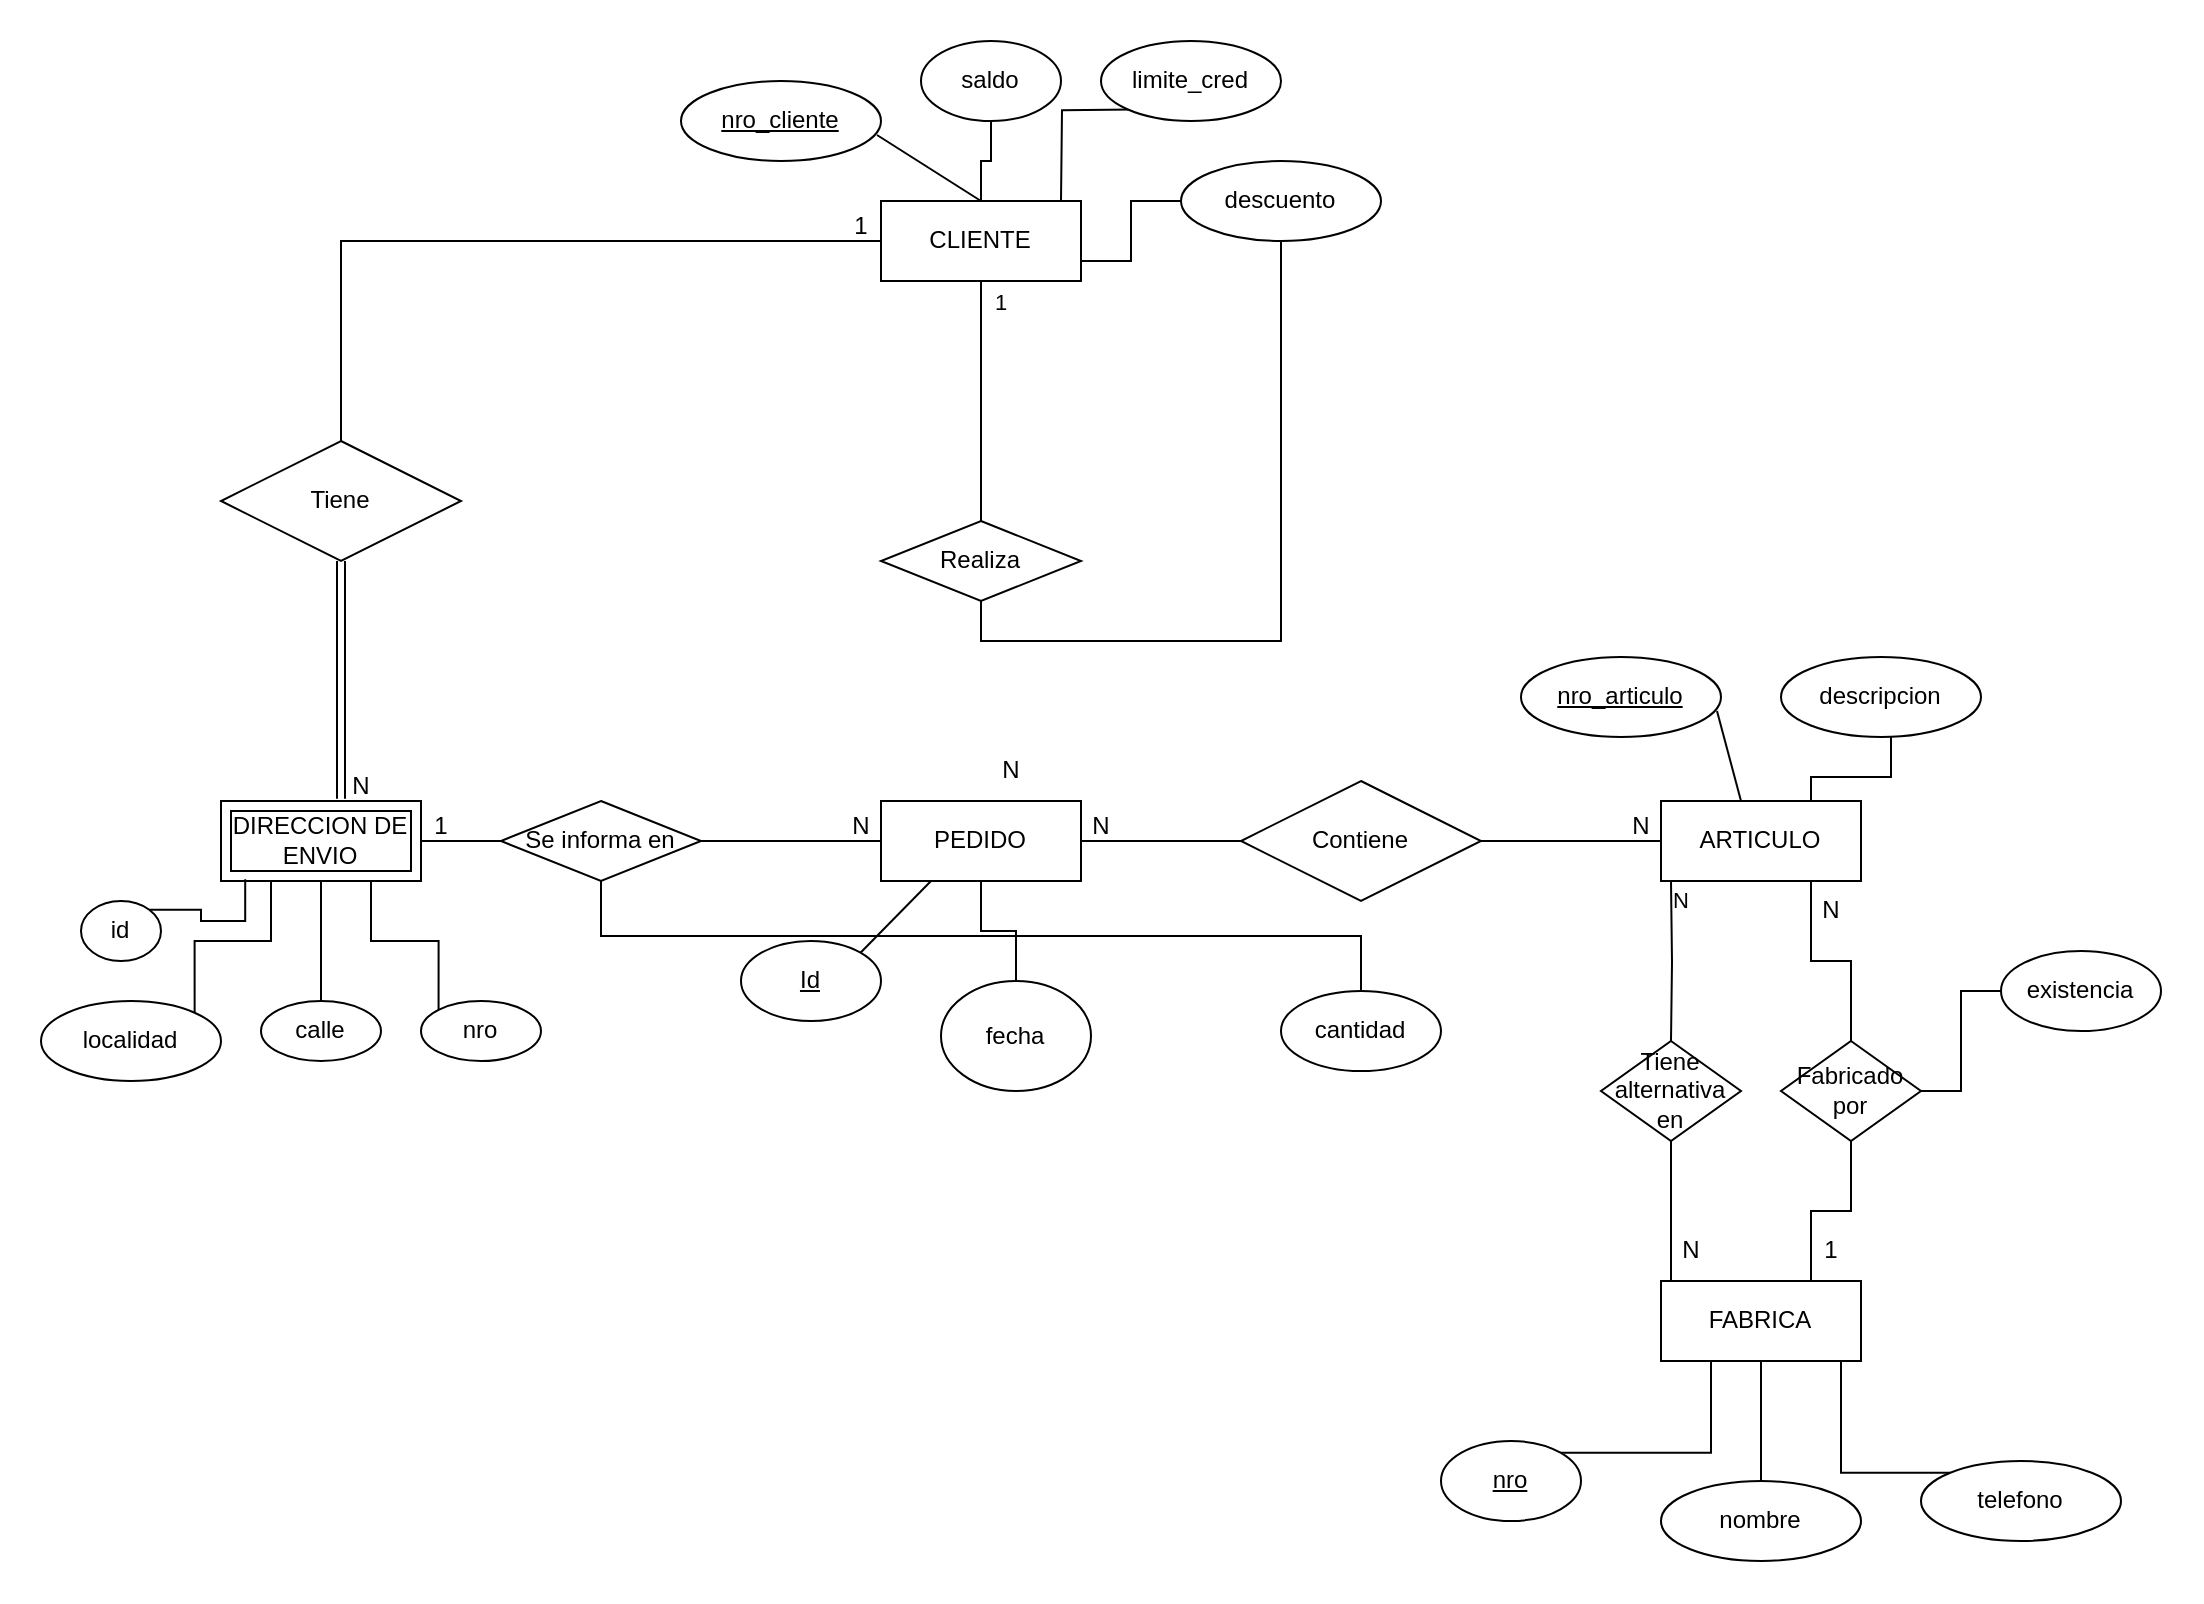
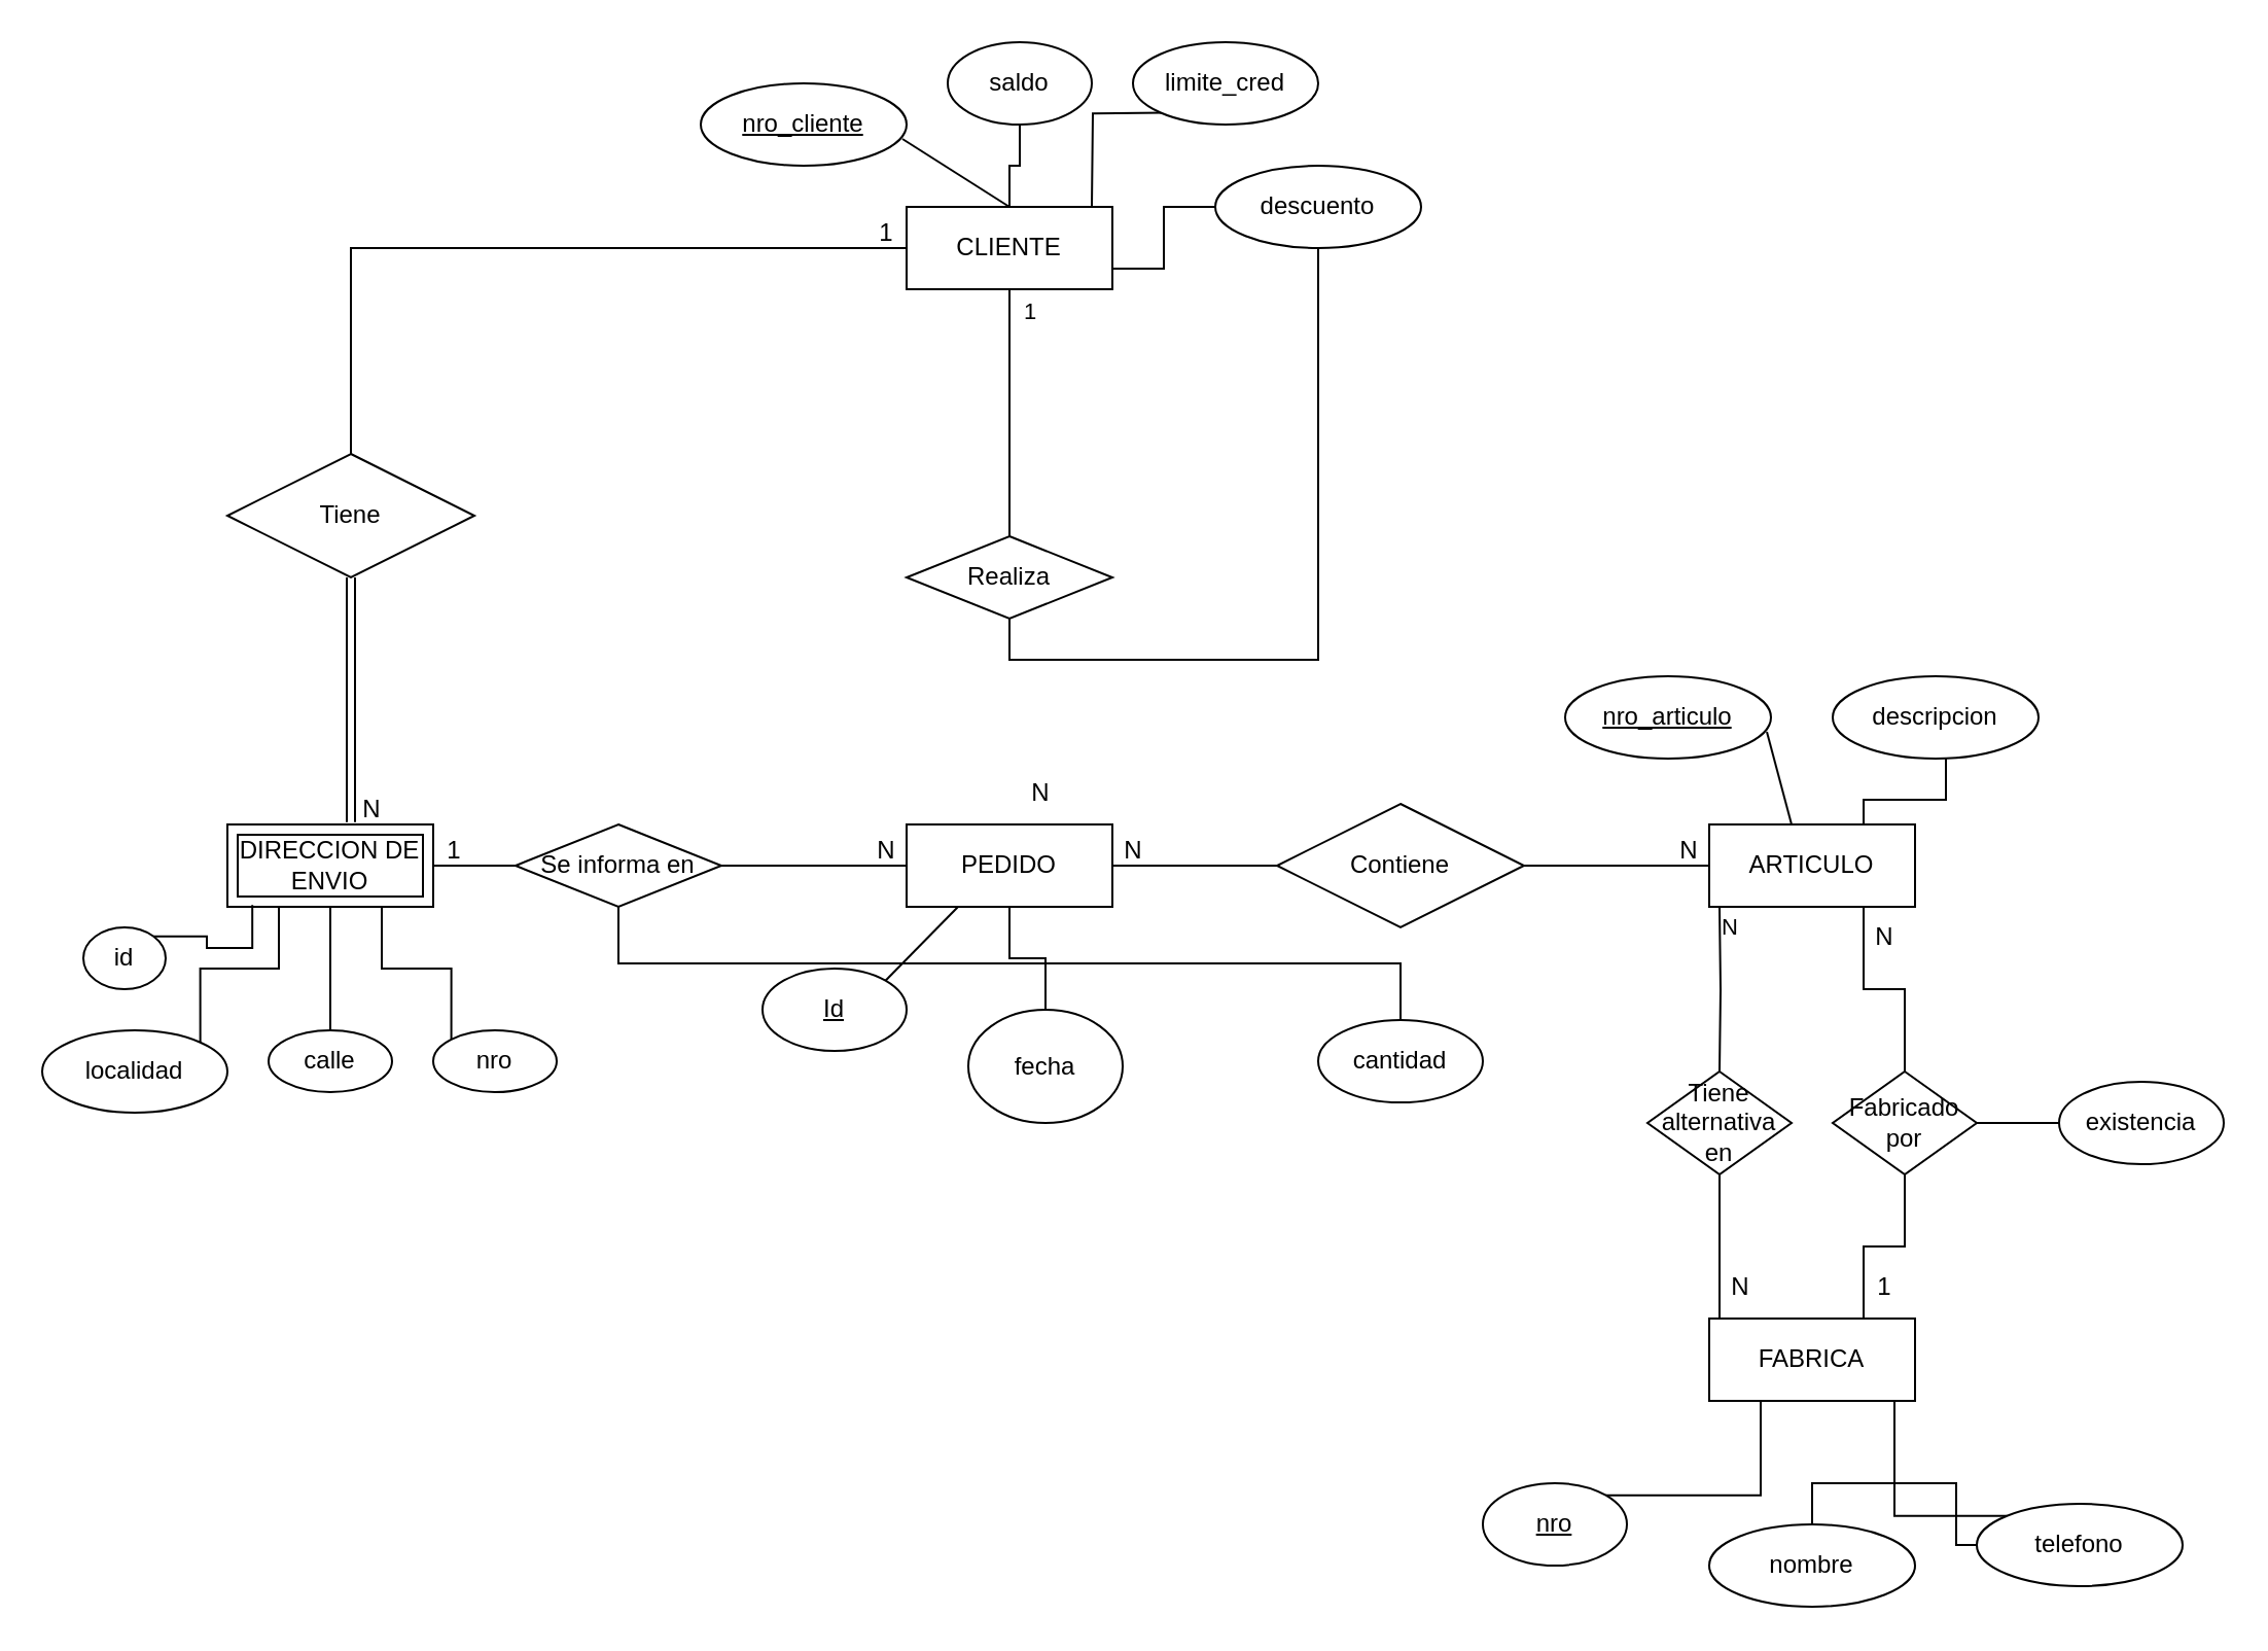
- <mxCell id="59" value="existencia" style="ellipse;whiteSpace=wrap;html=1;align=center;" vertex="1" parent="1"><mxGeometry x="1000" y="475" width="80" height="40" as="geometry" /></mxCell>
+ <mxCell id="59" value="existencia" style="ellipse;whiteSpace=wrap;html=1;align=center;" vertex="1" parent="1"><mxGeometry x="1000" y="525" width="80" height="40" as="geometry" /></mxCell>
- <mxCell id="48" style="edgeStyle=orthogonalEdgeStyle;rounded=0;orthogonalLoop=1;jettySize=auto;html=1;exitX=0.5;exitY=0;exitDx=0;exitDy=0;entryX=0.5;entryY=1;entryDx=0;entryDy=0;endArrow=none;endFill=0;" edge="1" parent="1" source="49" target="45"><mxGeometry relative="1" as="geometry" /></mxCell>
+ <mxCell id="48" style="edgeStyle=orthogonalEdgeStyle;rounded=0;orthogonalLoop=1;jettySize=auto;html=1;exitX=0.5;exitY=0;exitDx=0;exitDy=0;endArrow=none;endFill=0;" edge="1" parent="1" source="49" target="51"><mxGeometry relative="1" as="geometry" /></mxCell>
